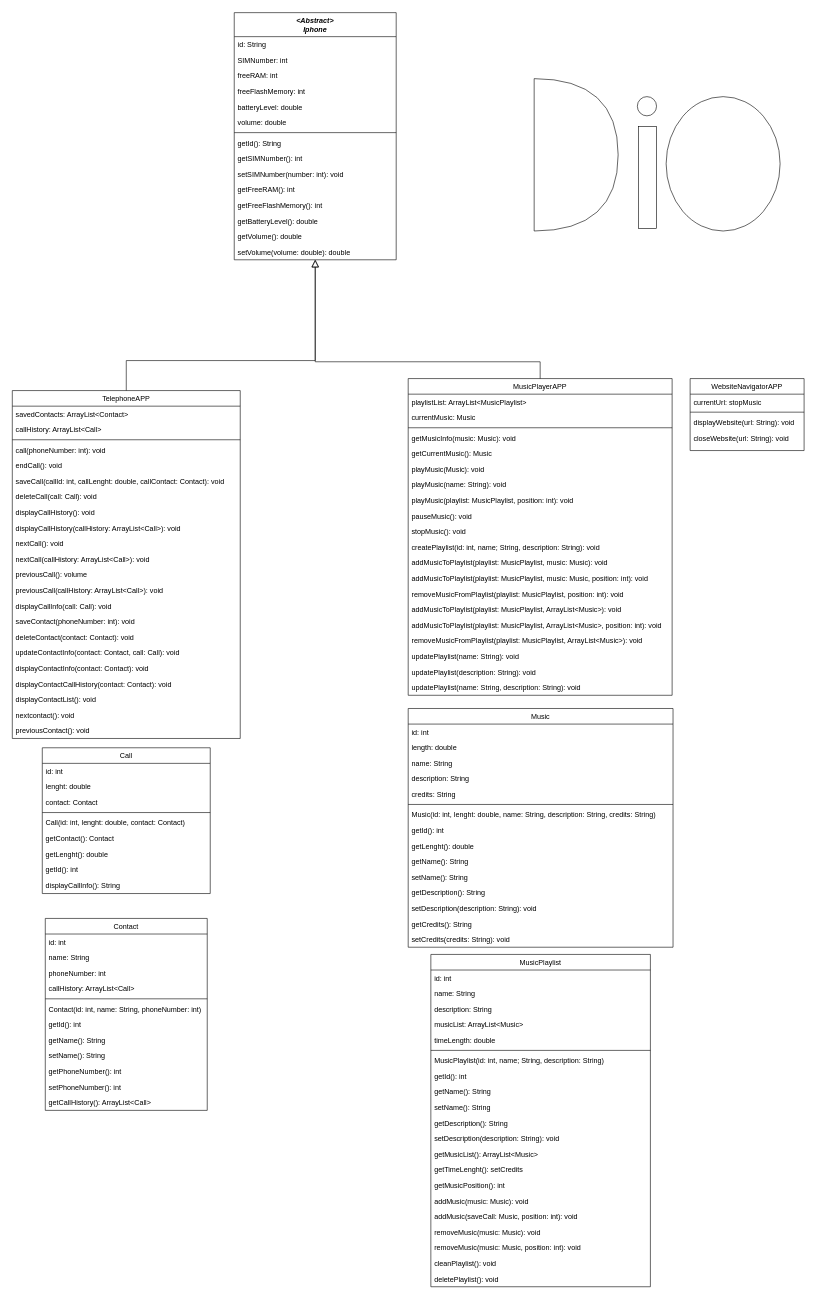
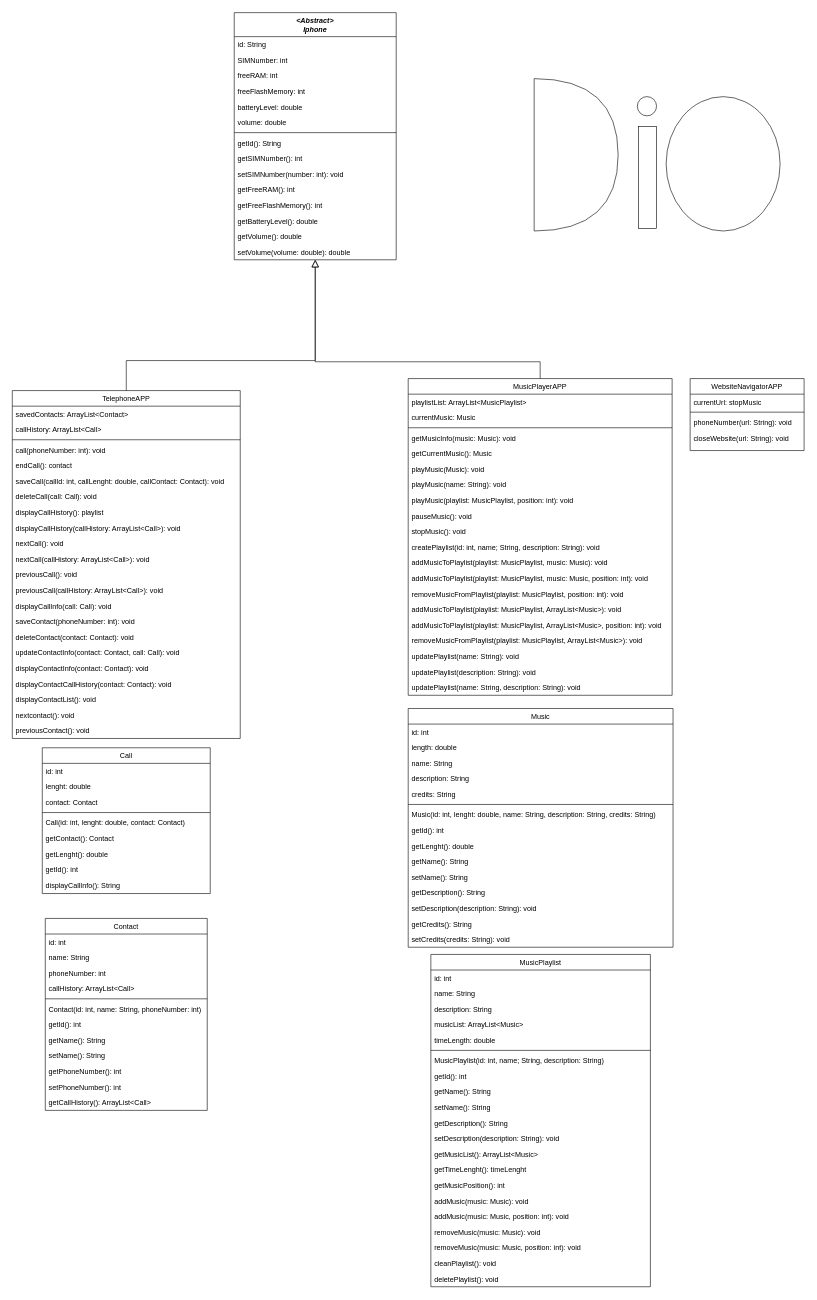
- <mxCell id="129" value="displayWebsite(url: String): void" style="text;align=left;verticalAlign=top;spacingLeft=4;spacingRight=4;overflow=hidden;rotatable=0;points=[[0,0.5],[1,0.5]];portConstraint=eastwest;" parent="126" vertex="1"><mxGeometry y="60" width="190" height="26" as="geometry" /></mxCell>
+ <mxCell id="129" value="phoneNumber(url: String): void" style="text;align=left;verticalAlign=top;spacingLeft=4;spacingRight=4;overflow=hidden;rotatable=0;points=[[0,0.5],[1,0.5]];portConstraint=eastwest;" parent="126" vertex="1"><mxGeometry y="60" width="190" height="26" as="geometry" /></mxCell>
- <mxCell id="23" value="endCall(): void" style="text;align=left;verticalAlign=top;spacingLeft=4;spacingRight=4;overflow=hidden;rotatable=0;points=[[0,0.5],[1,0.5]];portConstraint=eastwest;" parent="18" vertex="1"><mxGeometry y="112" width="380" height="26" as="geometry" /></mxCell>
+ <mxCell id="23" value="endCall(): contact" style="text;align=left;verticalAlign=top;spacingLeft=4;spacingRight=4;overflow=hidden;rotatable=0;points=[[0,0.5],[1,0.5]];portConstraint=eastwest;" parent="18" vertex="1"><mxGeometry y="112" width="380" height="26" as="geometry" /></mxCell>
- <mxCell id="26" value="displayCallHistory(): void" style="text;align=left;verticalAlign=top;spacingLeft=4;spacingRight=4;overflow=hidden;rotatable=0;points=[[0,0.5],[1,0.5]];portConstraint=eastwest;" parent="18" vertex="1"><mxGeometry y="190" width="380" height="26" as="geometry" /></mxCell>
+ <mxCell id="26" value="displayCallHistory(): playlist" style="text;align=left;verticalAlign=top;spacingLeft=4;spacingRight=4;overflow=hidden;rotatable=0;points=[[0,0.5],[1,0.5]];portConstraint=eastwest;" parent="18" vertex="1"><mxGeometry y="190" width="380" height="26" as="geometry" /></mxCell>
- <mxCell id="30" value="previousCall(): volume" style="text;align=left;verticalAlign=top;spacingLeft=4;spacingRight=4;overflow=hidden;rotatable=0;points=[[0,0.5],[1,0.5]];portConstraint=eastwest;" parent="18" vertex="1"><mxGeometry y="294" width="380" height="26" as="geometry" /></mxCell>
+ <mxCell id="30" value="previousCall(): void" style="text;align=left;verticalAlign=top;spacingLeft=4;spacingRight=4;overflow=hidden;rotatable=0;points=[[0,0.5],[1,0.5]];portConstraint=eastwest;" parent="18" vertex="1"><mxGeometry y="294" width="380" height="26" as="geometry" /></mxCell>
- <mxCell id="78" value="getTimeLenght(): setCredits" style="text;align=left;verticalAlign=top;spacingLeft=4;spacingRight=4;overflow=hidden;rotatable=0;points=[[0,0.5],[1,0.5]];portConstraint=eastwest;" parent="64" vertex="1"><mxGeometry y="346" width="366" height="26" as="geometry" /></mxCell>
+ <mxCell id="78" value="getTimeLenght(): timeLenght" style="text;align=left;verticalAlign=top;spacingLeft=4;spacingRight=4;overflow=hidden;rotatable=0;points=[[0,0.5],[1,0.5]];portConstraint=eastwest;" parent="64" vertex="1"><mxGeometry y="346" width="366" height="26" as="geometry" /></mxCell>
- <mxCell id="81" value="addMusic(saveCall: Music, position: int): void" style="text;align=left;verticalAlign=top;spacingLeft=4;spacingRight=4;overflow=hidden;rotatable=0;points=[[0,0.5],[1,0.5]];portConstraint=eastwest;" parent="64" vertex="1"><mxGeometry y="424" width="366" height="26" as="geometry" /></mxCell>
+ <mxCell id="81" value="addMusic(music: Music, position: int): void" style="text;align=left;verticalAlign=top;spacingLeft=4;spacingRight=4;overflow=hidden;rotatable=0;points=[[0,0.5],[1,0.5]];portConstraint=eastwest;" parent="64" vertex="1"><mxGeometry y="424" width="366" height="26" as="geometry" /></mxCell>
